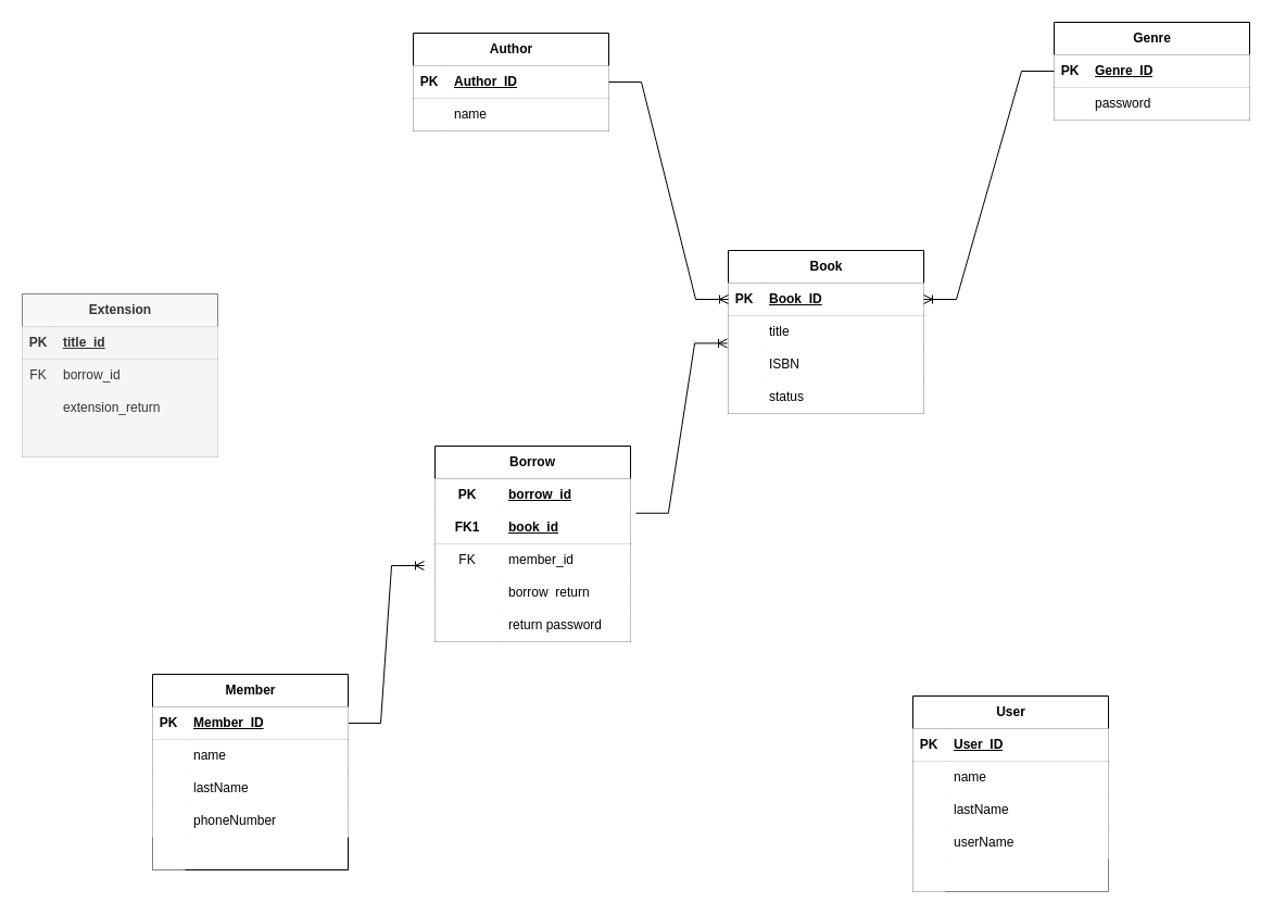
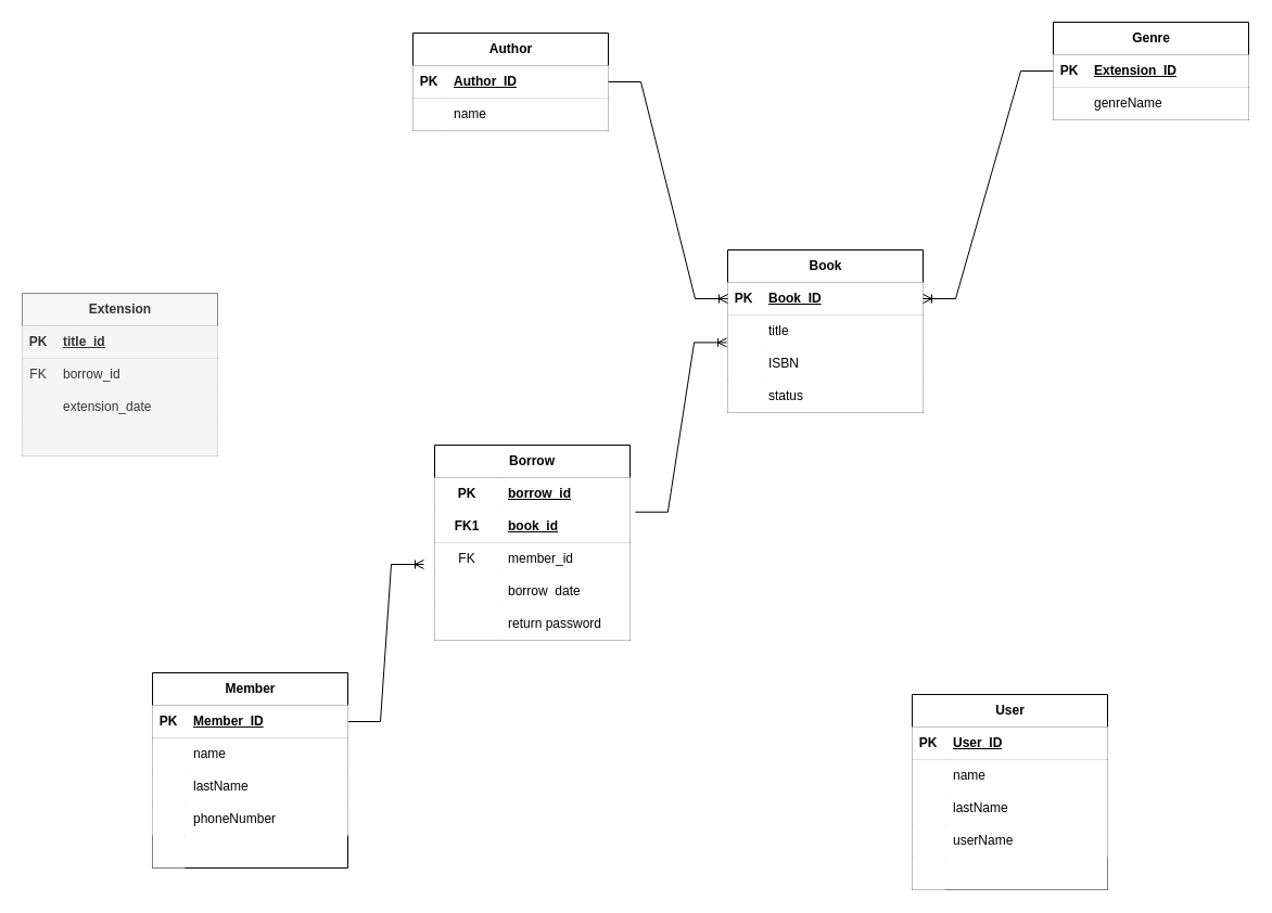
- <mxCell id="41" value="Genre_ID" style="shape=partialRectangle;connectable=0;top=0;left=0;bottom=0;right=0;align=left;spacingLeft=6;fontStyle=5;overflow=hidden;whiteSpace=wrap;html=1;" parent="39" vertex="1"><mxGeometry x="30" width="150" height="30" as="geometry"><mxRectangle width="150" height="30" as="alternateBounds" /></mxGeometry></mxCell>
+ <mxCell id="41" value="Extension_ID" style="shape=partialRectangle;connectable=0;top=0;left=0;bottom=0;right=0;align=left;spacingLeft=6;fontStyle=5;overflow=hidden;whiteSpace=wrap;html=1;" parent="39" vertex="1"><mxGeometry x="30" width="150" height="30" as="geometry"><mxRectangle width="150" height="30" as="alternateBounds" /></mxGeometry></mxCell>
- <mxCell id="44" value="password" style="shape=partialRectangle;connectable=0;top=0;left=0;bottom=0;right=0;align=left;spacingLeft=6;overflow=hidden;whiteSpace=wrap;html=1;" parent="42" vertex="1"><mxGeometry x="30" width="150" height="30" as="geometry"><mxRectangle width="150" height="30" as="alternateBounds" /></mxGeometry></mxCell>
+ <mxCell id="44" value="genreName" style="shape=partialRectangle;connectable=0;top=0;left=0;bottom=0;right=0;align=left;spacingLeft=6;overflow=hidden;whiteSpace=wrap;html=1;" parent="42" vertex="1"><mxGeometry x="30" width="150" height="30" as="geometry"><mxRectangle width="150" height="30" as="alternateBounds" /></mxGeometry></mxCell>
- <mxCell id="54" value="extension_return" style="shape=partialRectangle;connectable=0;top=0;left=0;bottom=0;right=0;align=left;spacingLeft=6;overflow=hidden;whiteSpace=wrap;html=1;fillColor=#f5f5f5;fontColor=#333333;strokeColor=#666666;" parent="52" vertex="1"><mxGeometry x="30" width="150" height="30" as="geometry"><mxRectangle width="150" height="30" as="alternateBounds" /></mxGeometry></mxCell>
+ <mxCell id="54" value="extension_date" style="shape=partialRectangle;connectable=0;top=0;left=0;bottom=0;right=0;align=left;spacingLeft=6;overflow=hidden;whiteSpace=wrap;html=1;fillColor=#f5f5f5;fontColor=#333333;strokeColor=#666666;" parent="52" vertex="1"><mxGeometry x="30" width="150" height="30" as="geometry"><mxRectangle width="150" height="30" as="alternateBounds" /></mxGeometry></mxCell>
- <mxCell id="27" value="borrow&amp;nbsp; return" style="shape=partialRectangle;connectable=0;top=0;left=0;bottom=0;right=0;align=left;spacingLeft=6;overflow=hidden;html=1;whiteSpace=wrap;" parent="25" vertex="1"><mxGeometry x="60" width="120" height="30" as="geometry"><mxRectangle width="120" height="30" as="alternateBounds" /></mxGeometry></mxCell>
+ <mxCell id="27" value="borrow&amp;nbsp; date" style="shape=partialRectangle;connectable=0;top=0;left=0;bottom=0;right=0;align=left;spacingLeft=6;overflow=hidden;html=1;whiteSpace=wrap;" parent="25" vertex="1"><mxGeometry x="60" width="120" height="30" as="geometry"><mxRectangle width="120" height="30" as="alternateBounds" /></mxGeometry></mxCell>
